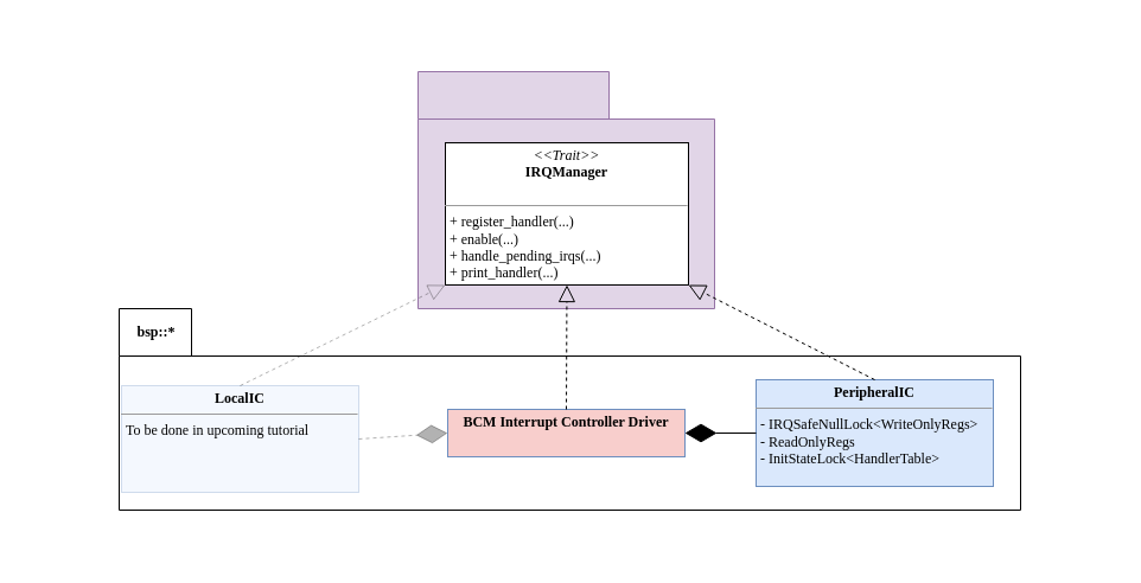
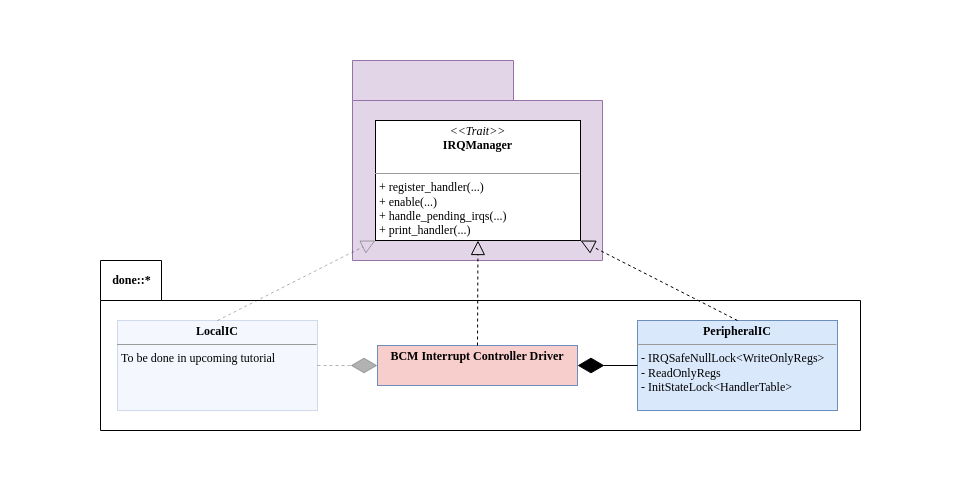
- <mxCell id="5" value="bsp::*" style="text;html=1;strokeColor=none;fillColor=none;align=center;verticalAlign=middle;whiteSpace=wrap;rounded=0;fontStyle=1;fontFamily=Ubuntu Mono;" parent="1" vertex="1"><mxGeometry x="100" y="270" width="62.5" height="20" as="geometry" /></mxCell>
+ <mxCell id="5" value="done::*" style="text;html=1;strokeColor=none;fillColor=none;align=center;verticalAlign=middle;whiteSpace=wrap;rounded=0;fontStyle=1;fontFamily=Ubuntu Mono;" parent="1" vertex="1"><mxGeometry x="100" y="270" width="62.5" height="20" as="geometry" /></mxCell>
- <mxCell id="12" value="&lt;p style=&quot;margin: 0px ; margin-top: 4px ; text-align: center&quot;&gt;&lt;b&gt;LocalIC&lt;/b&gt;&lt;/p&gt;&lt;hr size=&quot;1&quot;&gt;&lt;p style=&quot;margin: 0px ; margin-left: 4px&quot;&gt;To be done in upcoming tutorial&lt;/p&gt;" style="verticalAlign=top;align=left;overflow=fill;fontSize=12;fontFamily=Ubuntu Mono;html=1;opacity=30;fillColor=#dae8fc;strokeColor=#6c8ebf;" parent="1" vertex="1"><mxGeometry x="102" y="325" width="200" height="90" as="geometry" /></mxCell>
+ <mxCell id="12" value="&lt;p style=&quot;margin: 0px ; margin-top: 4px ; text-align: center&quot;&gt;&lt;b&gt;LocalIC&lt;/b&gt;&lt;/p&gt;&lt;hr size=&quot;1&quot;&gt;&lt;p style=&quot;margin: 0px ; margin-left: 4px&quot;&gt;To be done in upcoming tutorial&lt;/p&gt;" style="verticalAlign=top;align=left;overflow=fill;fontSize=12;fontFamily=Ubuntu Mono;html=1;opacity=30;fillColor=#dae8fc;strokeColor=#6c8ebf;" parent="1" vertex="1"><mxGeometry x="117" y="320" width="200" height="90" as="geometry" /></mxCell>
